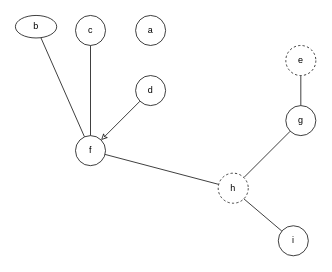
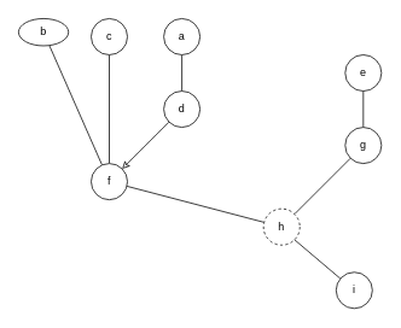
+ <mxCell id="6" style="edgeStyle=none;rounded=0;orthogonalLoop=1;jettySize=auto;html=1;endArrow=none;endFill=0;" edge="1" parent="1" source="7" target="9"><mxGeometry relative="1" as="geometry" /></mxCell>
- <mxCell id="13" value="e" style="ellipse;whiteSpace=wrap;html=1;aspect=fixed;dashed=1;" vertex="1" parent="1"><mxGeometry x="380" y="60" width="40" height="40" as="geometry" /></mxCell>
+ <mxCell id="13" value="e" style="ellipse;whiteSpace=wrap;html=1;aspect=fixed;" vertex="1" parent="1"><mxGeometry x="380" y="60" width="40" height="40" as="geometry" /></mxCell>
